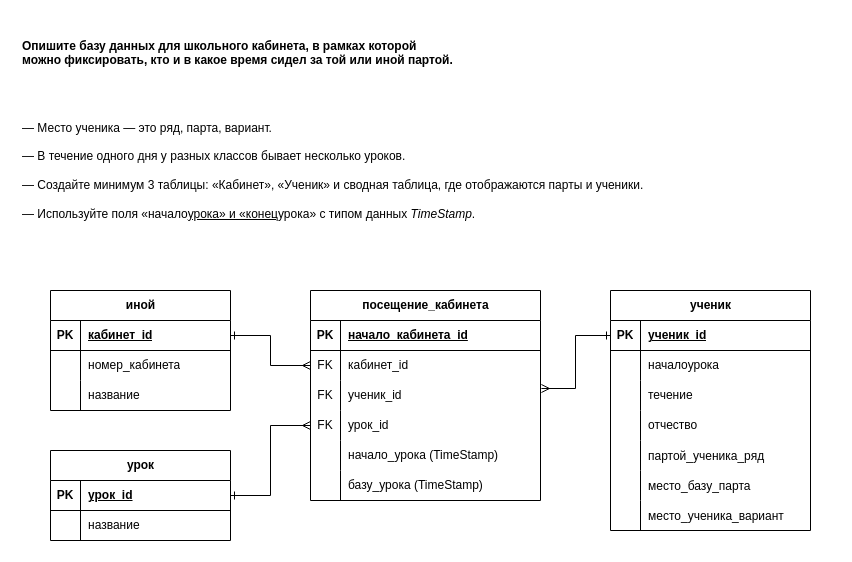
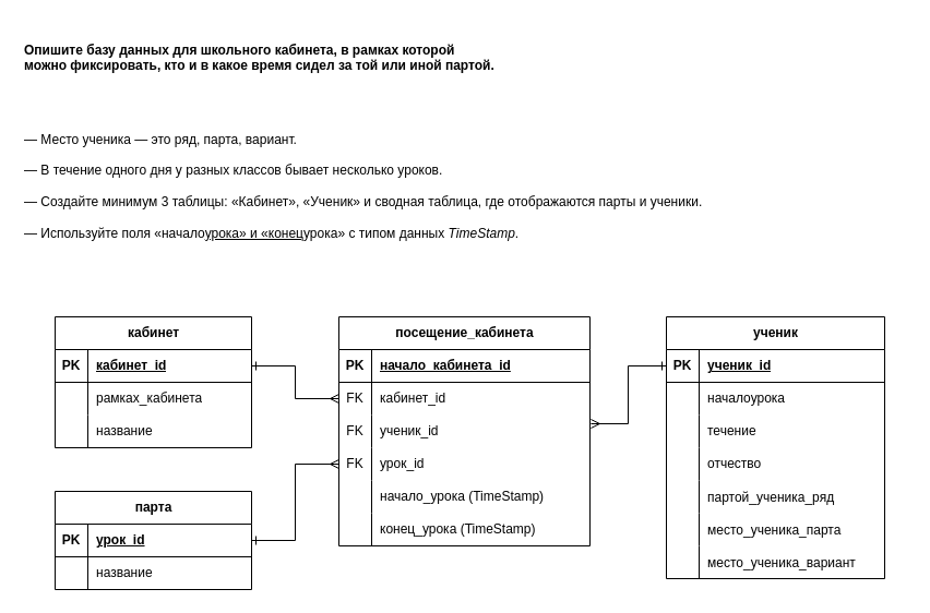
- <mxCell id="3" value="иной" style="shape=table;startSize=30;container=1;collapsible=1;childLayout=tableLayout;fixedRows=1;rowLines=0;fontStyle=1;align=center;resizeLast=1;html=1;" vertex="1" parent="1"><mxGeometry x="50" y="290" width="180" height="120" as="geometry" /></mxCell>
+ <mxCell id="3" value="кабинет" style="shape=table;startSize=30;container=1;collapsible=1;childLayout=tableLayout;fixedRows=1;rowLines=0;fontStyle=1;align=center;resizeLast=1;html=1;" vertex="1" parent="1"><mxGeometry x="50" y="290" width="180" height="120" as="geometry" /></mxCell>
- <mxCell id="9" value="номер_кабинета" style="shape=partialRectangle;connectable=0;fillColor=none;top=0;left=0;bottom=0;right=0;align=left;spacingLeft=6;overflow=hidden;whiteSpace=wrap;html=1;" vertex="1" parent="7"><mxGeometry x="30" width="150" height="30" as="geometry"><mxRectangle width="150" height="30" as="alternateBounds" /></mxGeometry></mxCell>
+ <mxCell id="9" value="рамках_кабинета" style="shape=partialRectangle;connectable=0;fillColor=none;top=0;left=0;bottom=0;right=0;align=left;spacingLeft=6;overflow=hidden;whiteSpace=wrap;html=1;" vertex="1" parent="7"><mxGeometry x="30" width="150" height="30" as="geometry"><mxRectangle width="150" height="30" as="alternateBounds" /></mxGeometry></mxCell>
- <mxCell id="56" value="урок" style="shape=table;startSize=30;container=1;collapsible=1;childLayout=tableLayout;fixedRows=1;rowLines=0;fontStyle=1;align=center;resizeLast=1;html=1;" vertex="1" parent="1"><mxGeometry x="50" y="450" width="180" height="90" as="geometry" /></mxCell>
+ <mxCell id="56" value="парта" style="shape=table;startSize=30;container=1;collapsible=1;childLayout=tableLayout;fixedRows=1;rowLines=0;fontStyle=1;align=center;resizeLast=1;html=1;" vertex="1" parent="1"><mxGeometry x="50" y="450" width="180" height="90" as="geometry" /></mxCell>
- <mxCell id="53" value="базу_урока (TimeStamp)" style="shape=partialRectangle;connectable=0;fillColor=none;top=0;left=0;bottom=0;right=0;align=left;spacingLeft=6;overflow=hidden;whiteSpace=wrap;html=1;" vertex="1" parent="51"><mxGeometry x="30" width="200" height="30" as="geometry"><mxRectangle width="200" height="30" as="alternateBounds" /></mxGeometry></mxCell>
+ <mxCell id="53" value="конец_урока (TimeStamp)" style="shape=partialRectangle;connectable=0;fillColor=none;top=0;left=0;bottom=0;right=0;align=left;spacingLeft=6;overflow=hidden;whiteSpace=wrap;html=1;" vertex="1" parent="51"><mxGeometry x="30" width="200" height="30" as="geometry"><mxRectangle width="200" height="30" as="alternateBounds" /></mxGeometry></mxCell>
- <mxCell id="31" value="место_базу_парта" style="shape=partialRectangle;connectable=0;fillColor=none;top=0;left=0;bottom=0;right=0;align=left;spacingLeft=6;overflow=hidden;" vertex="1" parent="29"><mxGeometry x="30" width="170" height="30" as="geometry"><mxRectangle width="170" height="30" as="alternateBounds" /></mxGeometry></mxCell>
+ <mxCell id="31" value="место_ученика_парта" style="shape=partialRectangle;connectable=0;fillColor=none;top=0;left=0;bottom=0;right=0;align=left;spacingLeft=6;overflow=hidden;" vertex="1" parent="29"><mxGeometry x="30" width="170" height="30" as="geometry"><mxRectangle width="170" height="30" as="alternateBounds" /></mxGeometry></mxCell>
